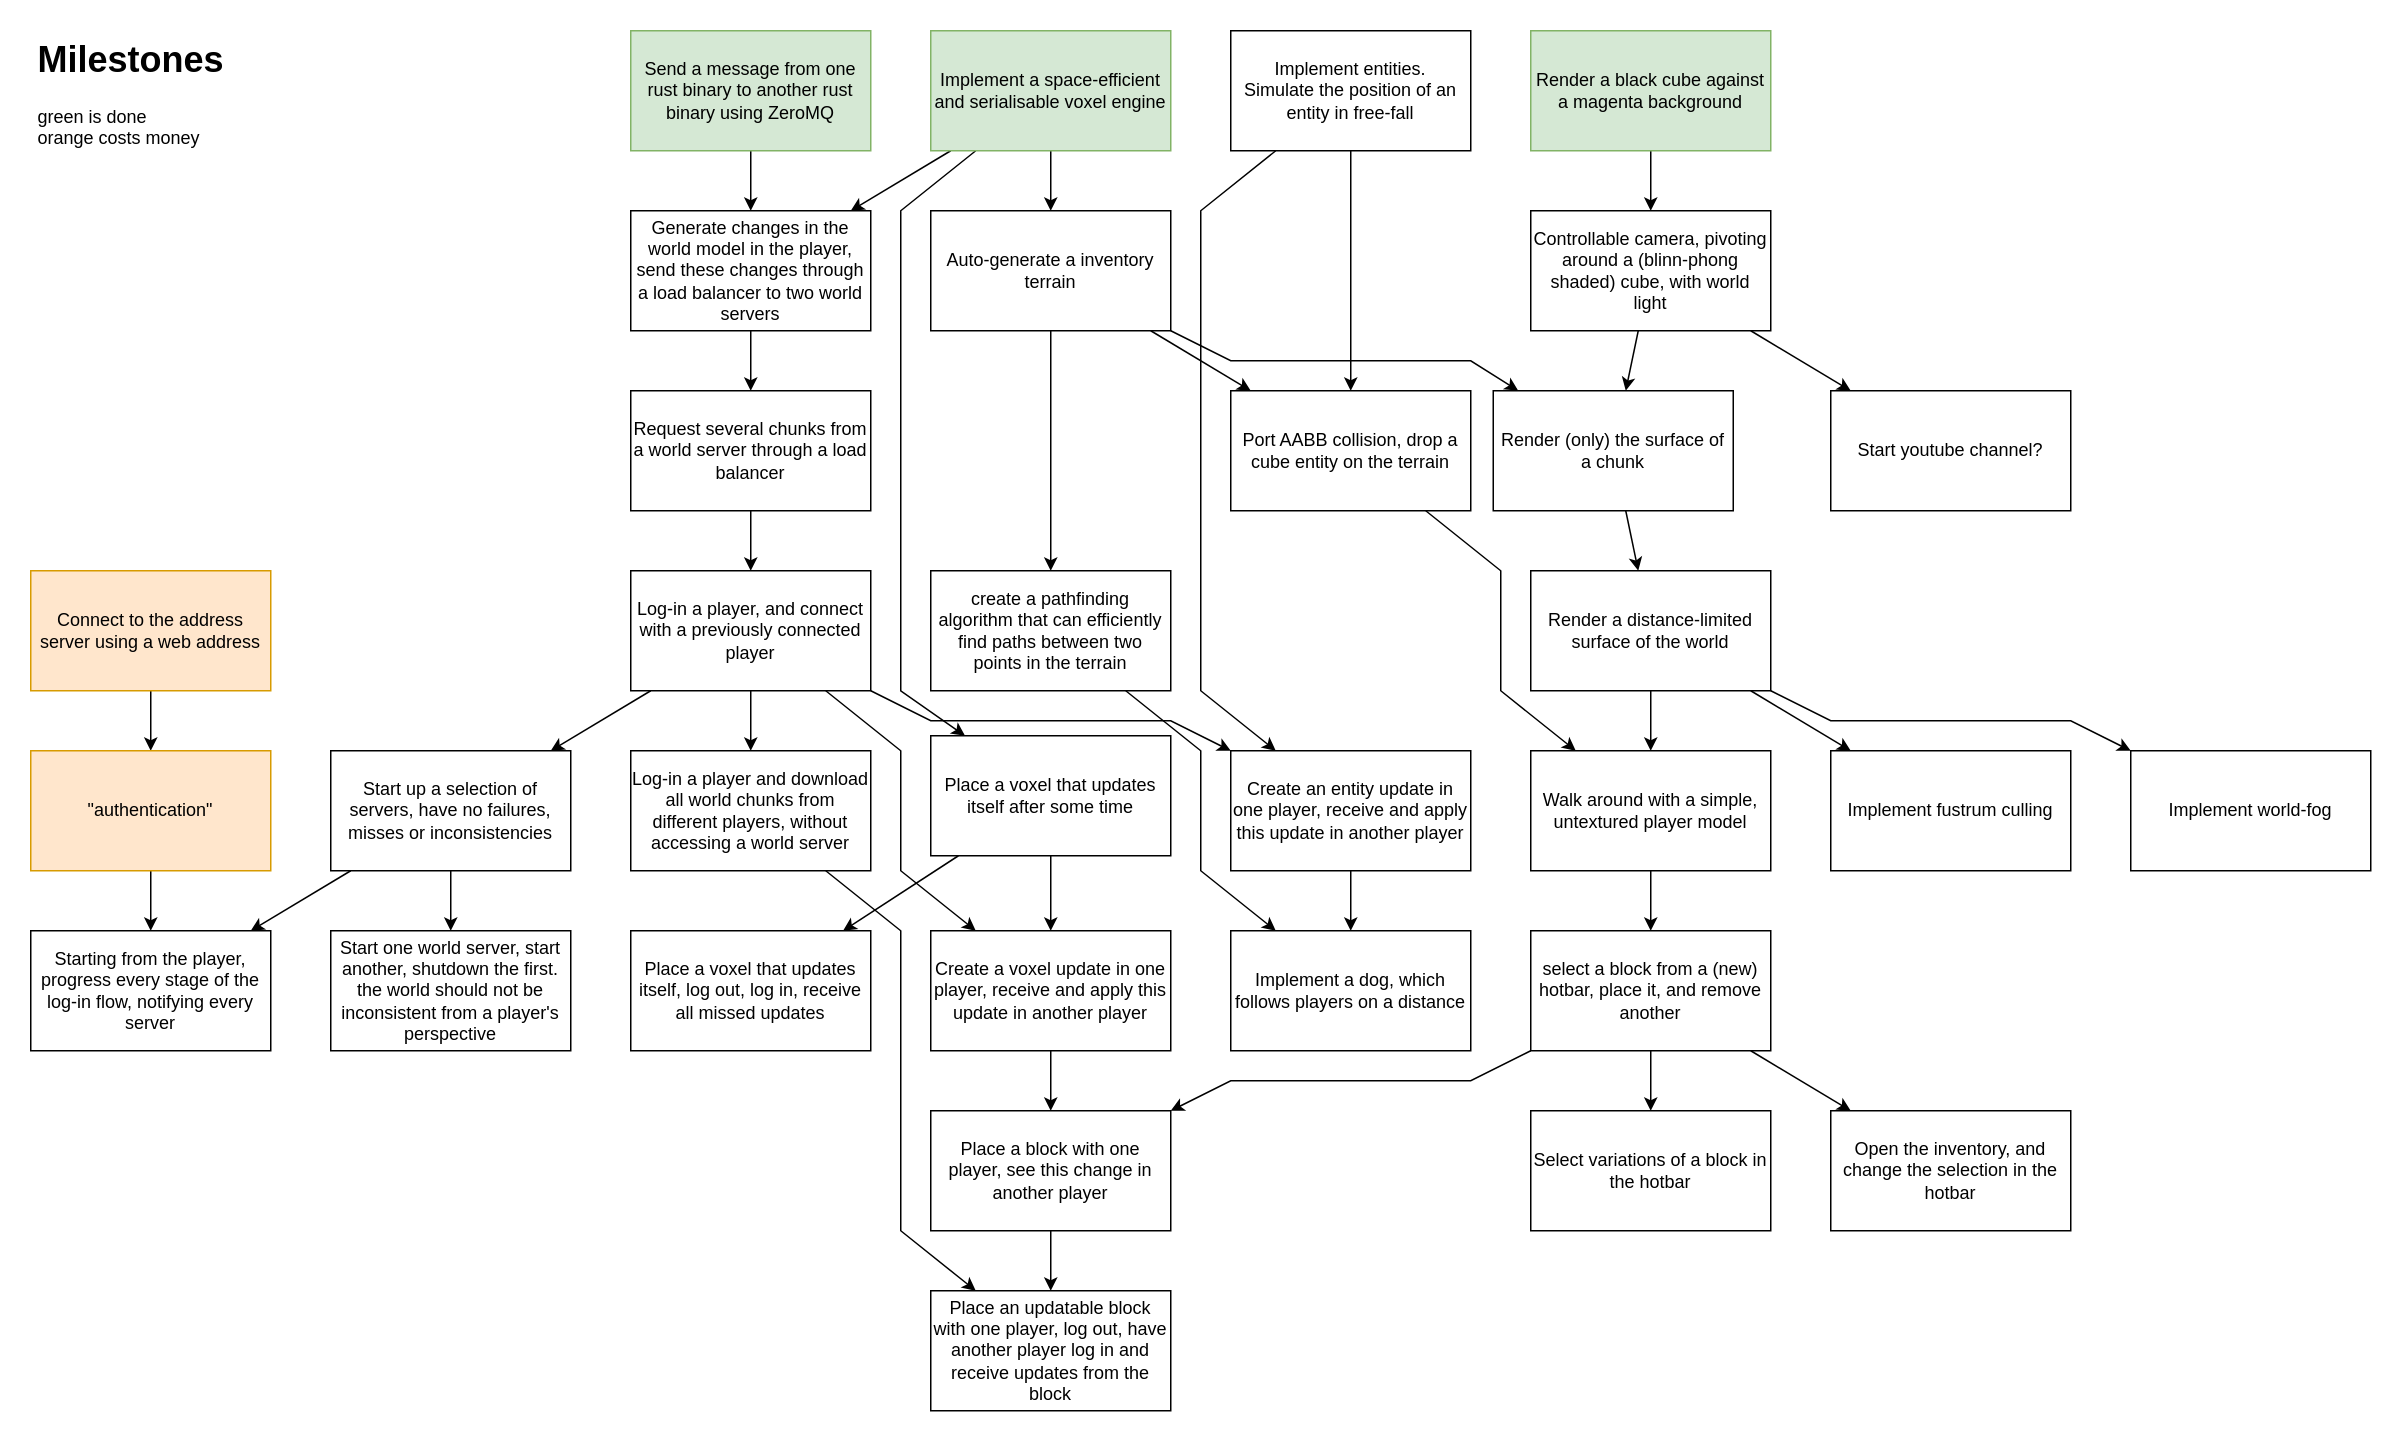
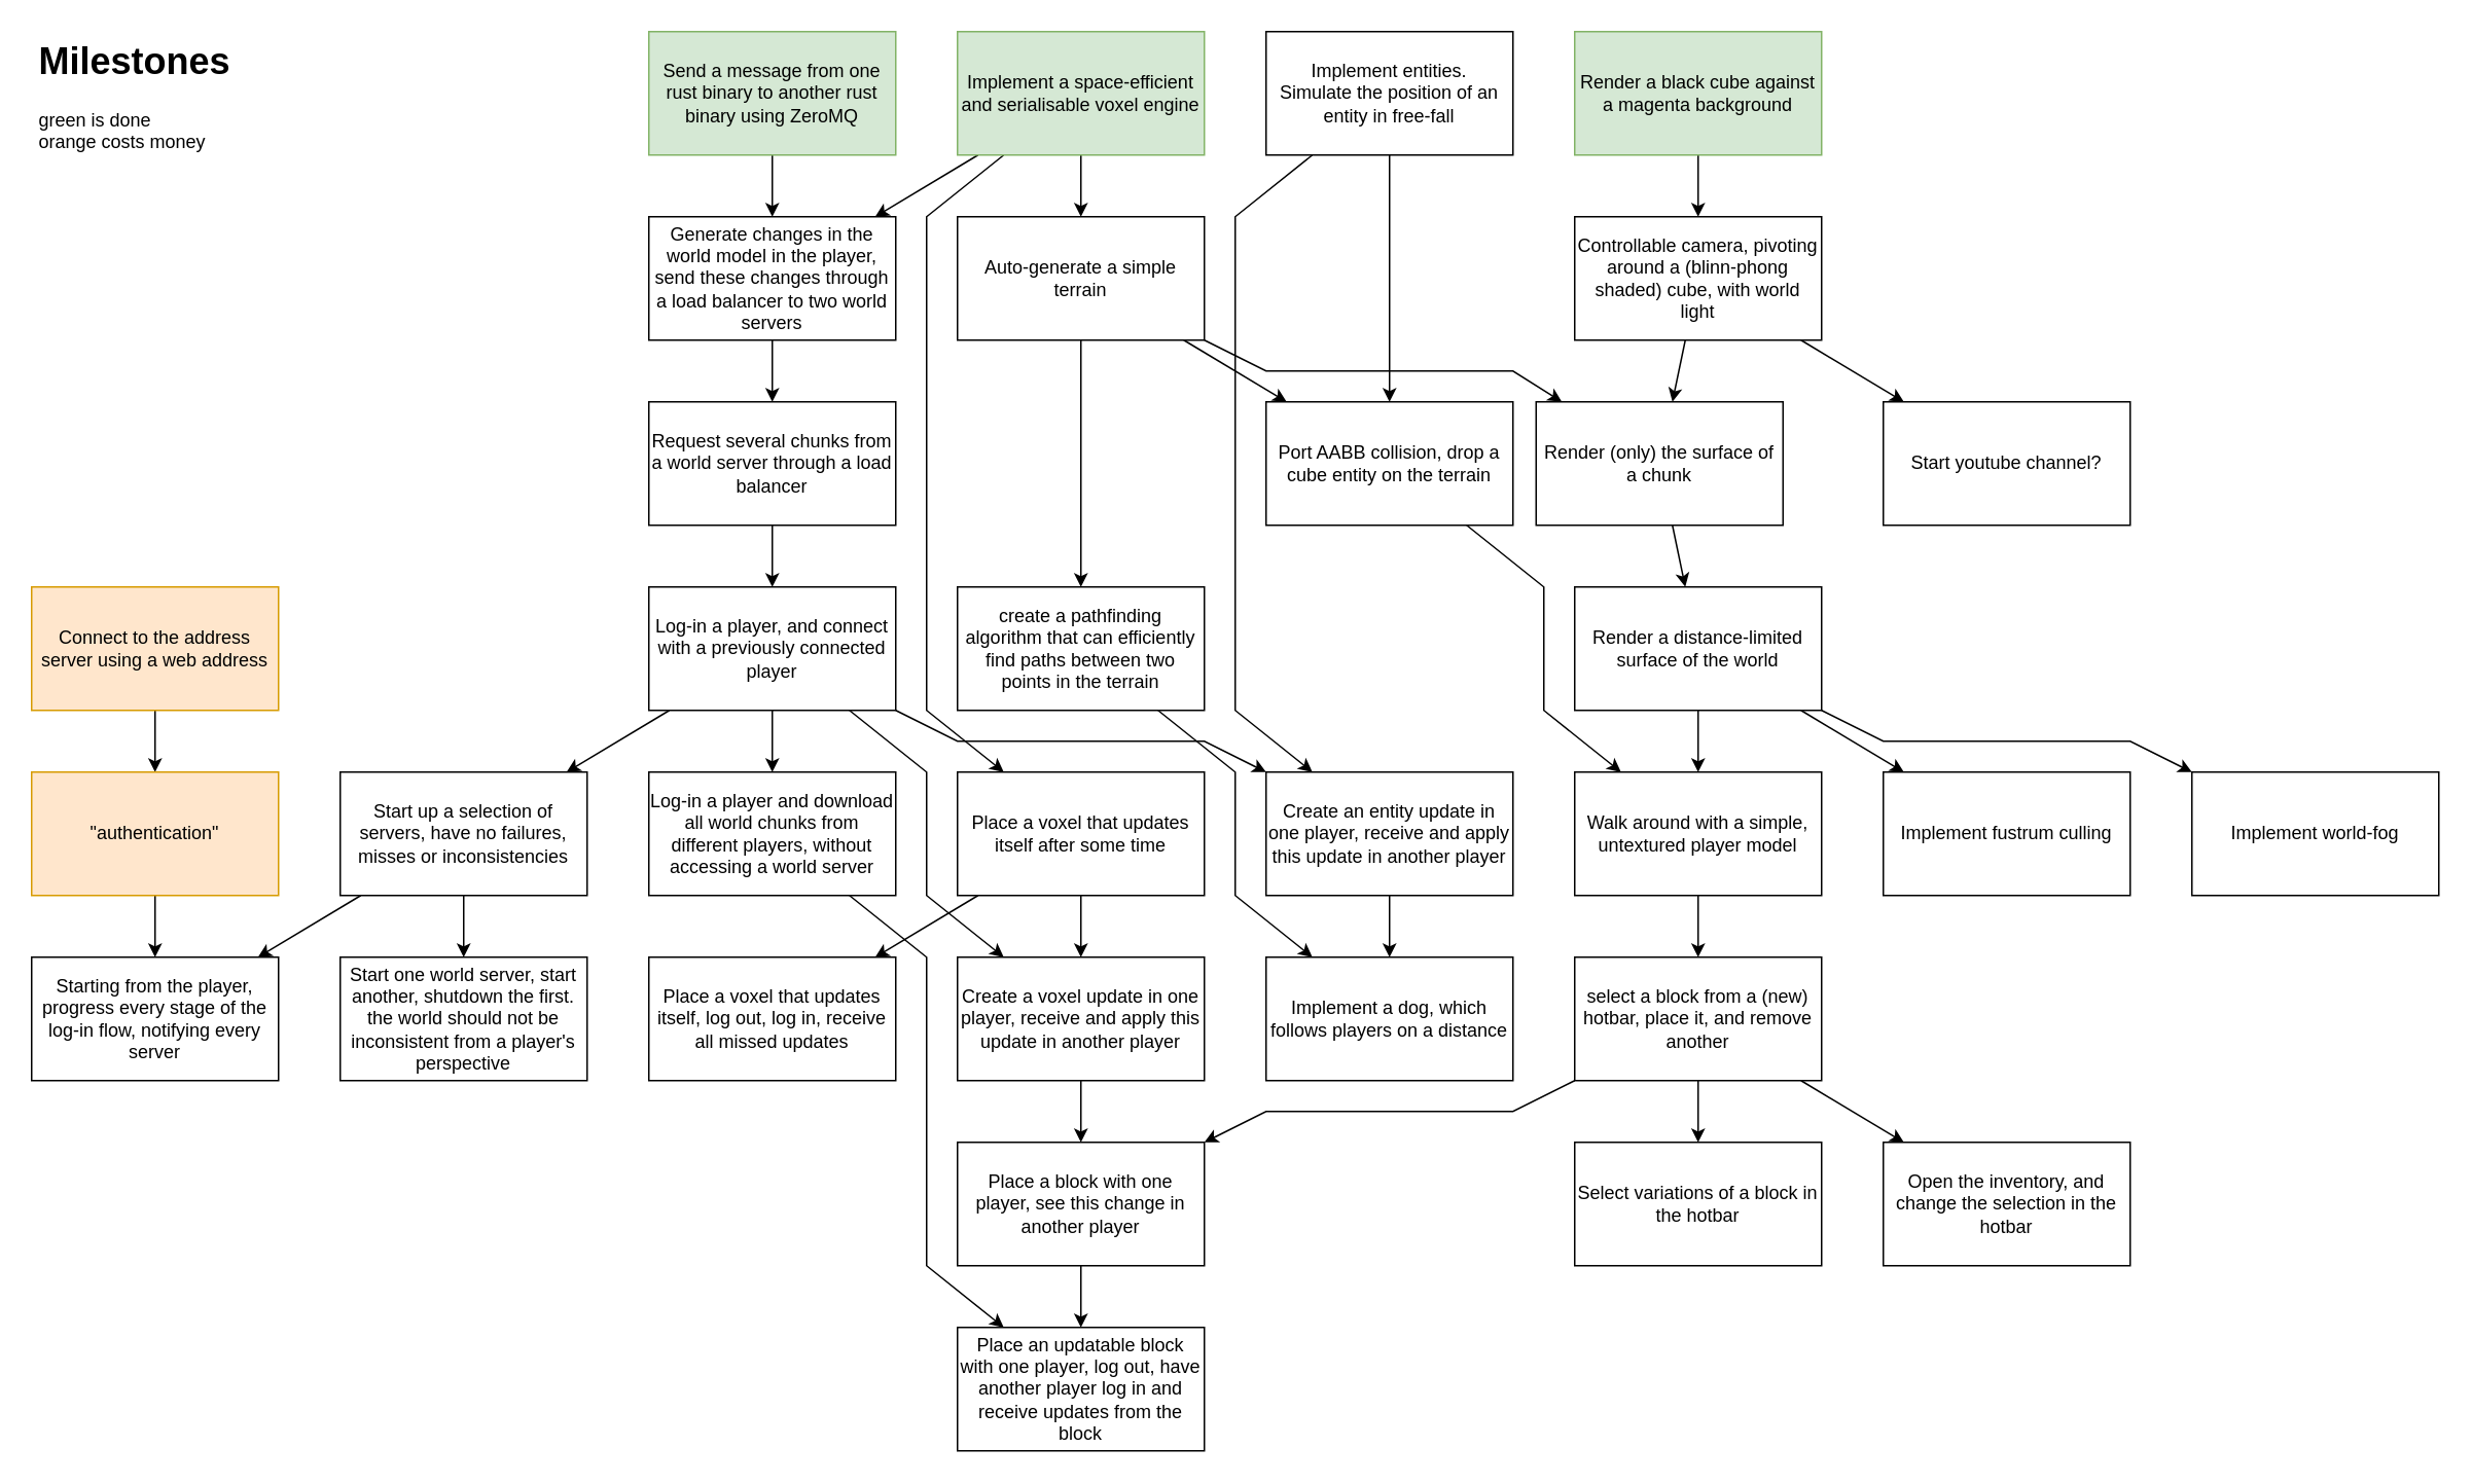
- <mxCell id="36" value="Auto-generate a inventory terrain" style="rounded=0;whiteSpace=wrap;html=1;" parent="1" vertex="1"><mxGeometry x="620" y="140" width="160" height="80" as="geometry" /></mxCell>
+ <mxCell id="36" value="Auto-generate a simple terrain" style="rounded=0;whiteSpace=wrap;html=1;" parent="1" vertex="1"><mxGeometry x="620" y="140" width="160" height="80" as="geometry" /></mxCell>
- <mxCell id="54" value="Place a voxel that updates itself after some time" style="rounded=0;whiteSpace=wrap;html=1;" parent="1" vertex="1"><mxGeometry x="620" y="490" width="160" height="80" as="geometry" /></mxCell>
+ <mxCell id="54" value="Place a voxel that updates itself after some time" style="rounded=0;whiteSpace=wrap;html=1;" parent="1" vertex="1"><mxGeometry x="620" y="500" width="160" height="80" as="geometry" /></mxCell>
